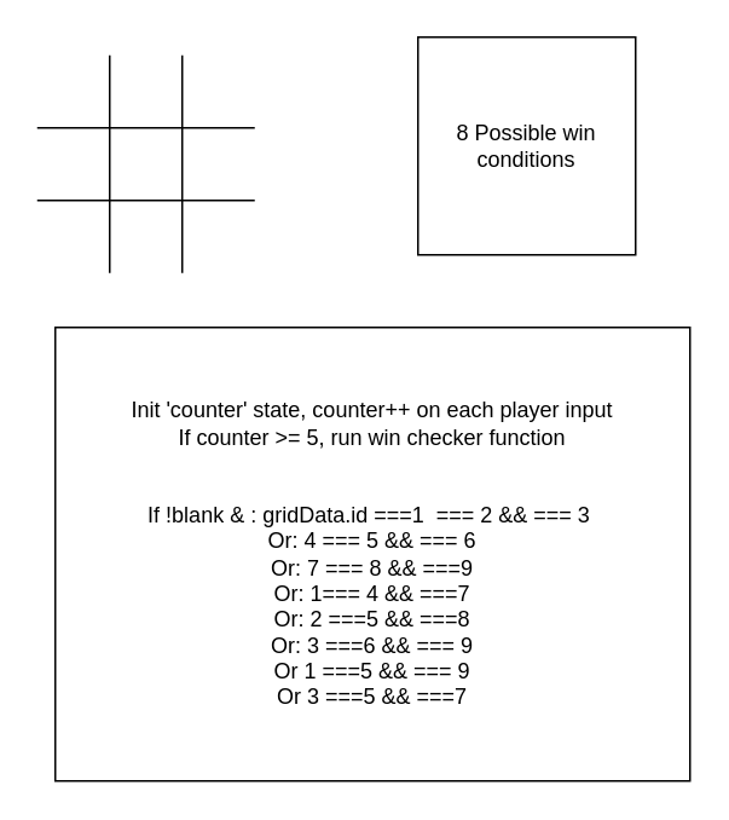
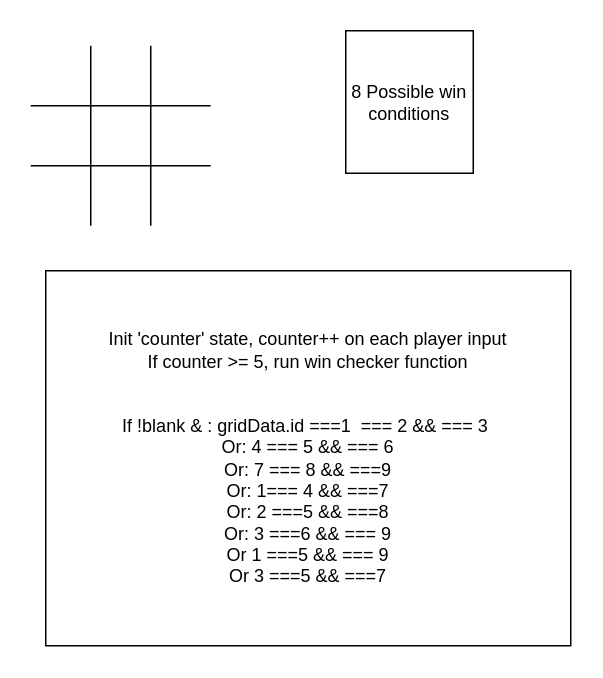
- <mxCell id="6" value="8 Possible win conditions" style="rounded=0;whiteSpace=wrap;html=1;" vertex="1" parent="1"><mxGeometry x="230" y="20" width="120" height="120" as="geometry" /></mxCell>
+ <mxCell id="6" value="8 Possible win conditions" style="rounded=0;whiteSpace=wrap;html=1;" vertex="1" parent="1"><mxGeometry x="230" y="20" width="85" height="95" as="geometry" /></mxCell>
